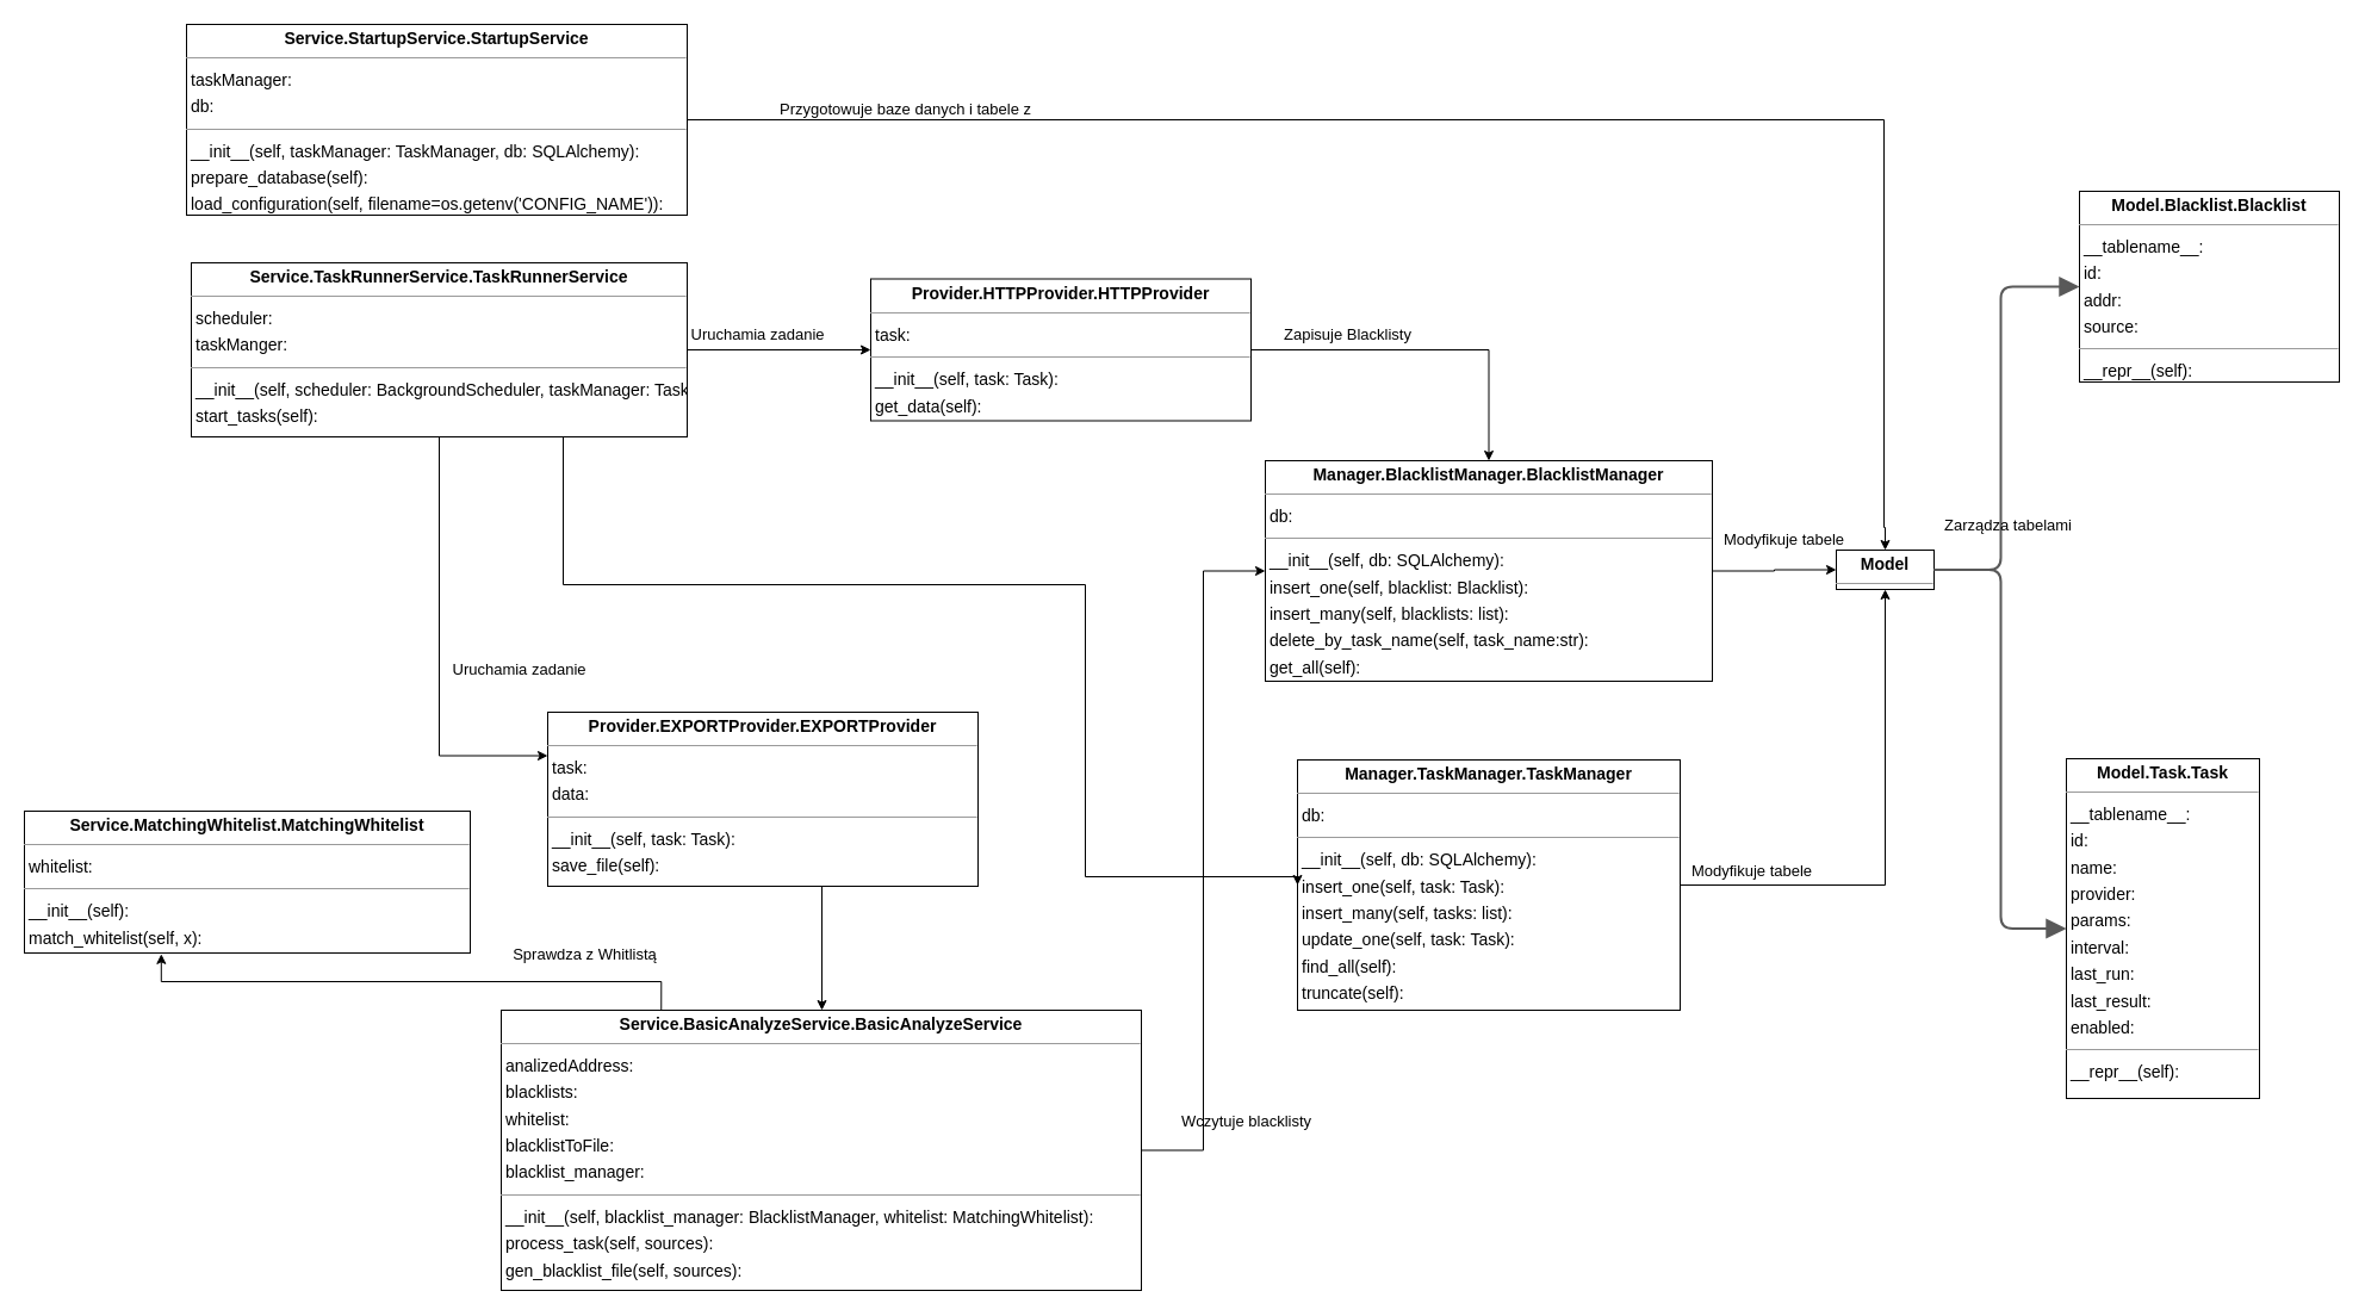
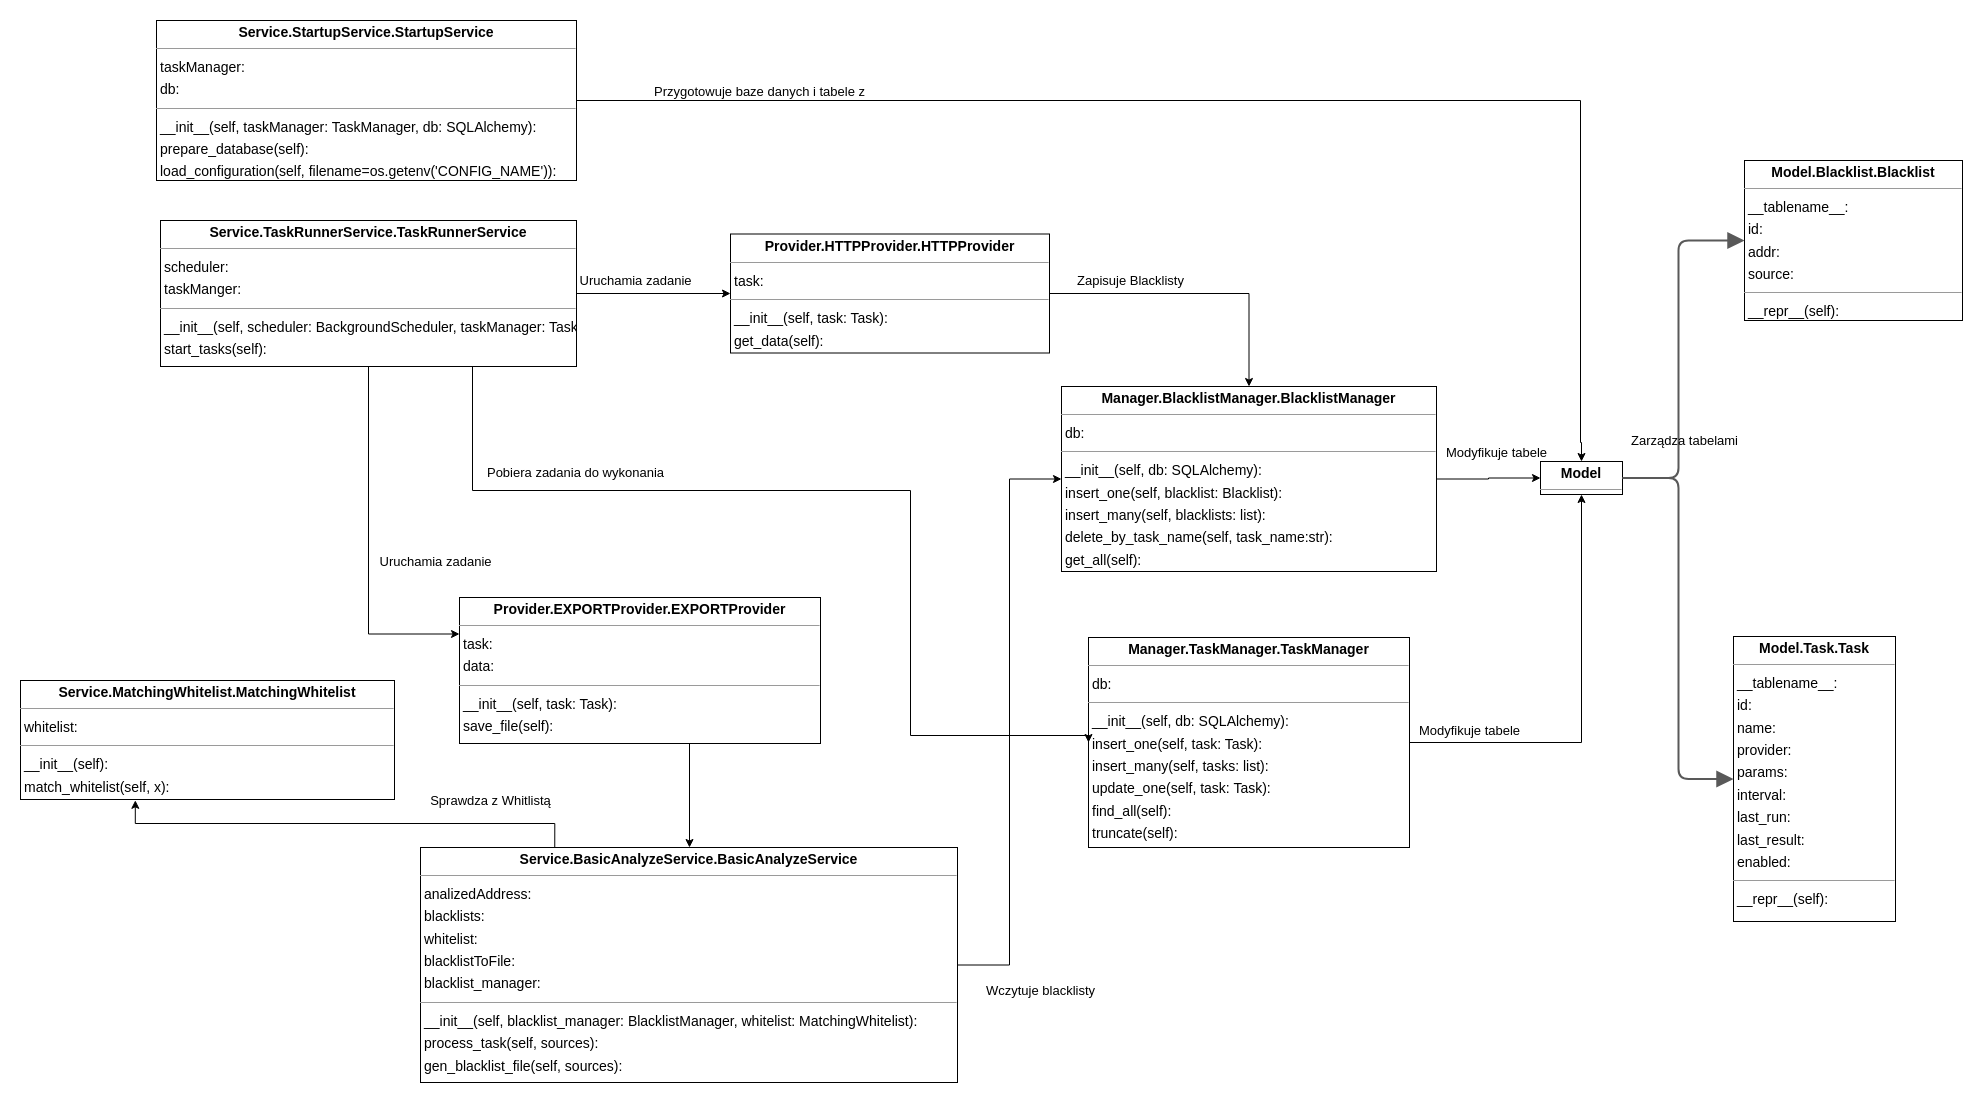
+ <mxCell id="26" value="Pobiera zadania do wykonania" style="text;html=1;align=center;verticalAlign=middle;resizable=0;points=[];autosize=1;strokeColor=none;fillColor=none;fontSize=13;" vertex="1" parent="1"><mxGeometry x="480" y="462" width="190" height="20" as="geometry" /></mxCell>
- <mxCell id="32" value="Wczytuje blacklisty" style="text;html=1;align=center;verticalAlign=middle;resizable=0;points=[];autosize=1;strokeColor=none;fillColor=none;fontSize=13;" vertex="1" parent="1"><mxGeometry x="985" y="930" width="120" height="20" as="geometry" /></mxCell>
+ <mxCell id="32" value="Wczytuje blacklisty" style="text;html=1;align=center;verticalAlign=middle;resizable=0;points=[];autosize=1;strokeColor=none;fillColor=none;fontSize=13;" vertex="1" parent="1"><mxGeometry x="980" y="980" width="120" height="20" as="geometry" /></mxCell>
